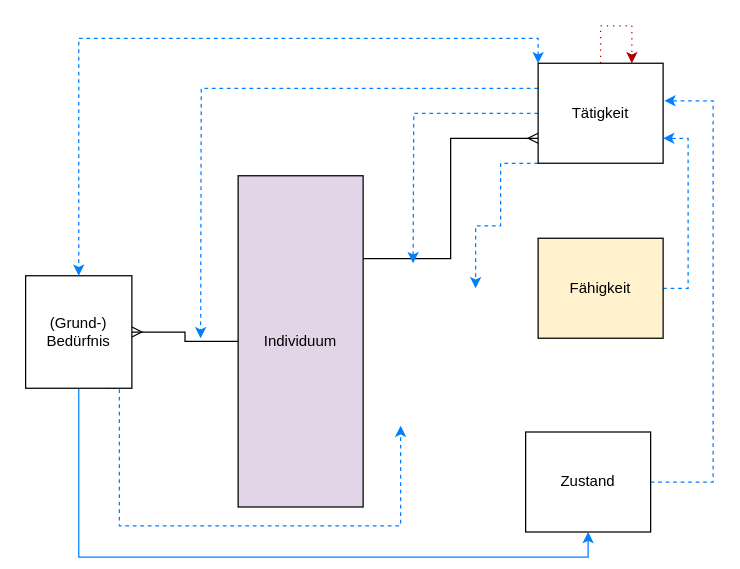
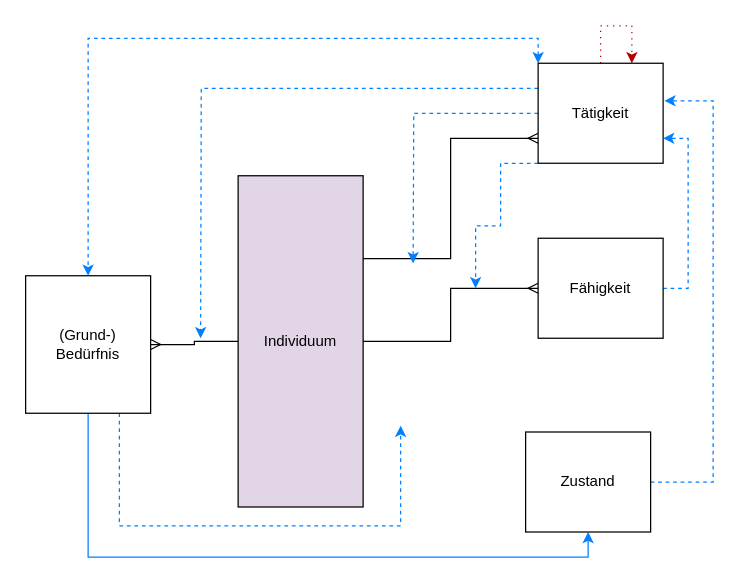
- <mxCell id="16" value="Fähigkeit" style="whiteSpace=wrap;html=1;align=center;fillColor=#fff2cc;" vertex="1" parent="1"><mxGeometry x="430" y="190" width="100" height="80" as="geometry" /></mxCell>
+ <mxCell id="16" value="Fähigkeit" style="whiteSpace=wrap;html=1;align=center;" vertex="1" parent="1"><mxGeometry x="430" y="190" width="100" height="80" as="geometry" /></mxCell>
+ <mxCell id="4" style="edgeStyle=orthogonalEdgeStyle;rounded=0;orthogonalLoop=1;jettySize=auto;html=1;exitX=1;exitY=0.5;exitDx=0;exitDy=0;entryX=0;entryY=0.5;entryDx=0;entryDy=0;endArrow=ERmany;endFill=0;" edge="1" parent="1" source="5" target="16"><mxGeometry relative="1" as="geometry" /></mxCell>
- <mxCell id="8" value="(Grund-) Bedürfnis" style="whiteSpace=wrap;html=1;align=center;verticalAlign=middle;" vertex="1" parent="1"><mxGeometry x="20" y="220" width="85" height="90" as="geometry" /></mxCell>
+ <mxCell id="8" value="(Grund-) Bedürfnis" style="whiteSpace=wrap;html=1;align=center;verticalAlign=middle;" vertex="1" parent="1"><mxGeometry x="20" y="220" width="100" height="110" as="geometry" /></mxCell>
